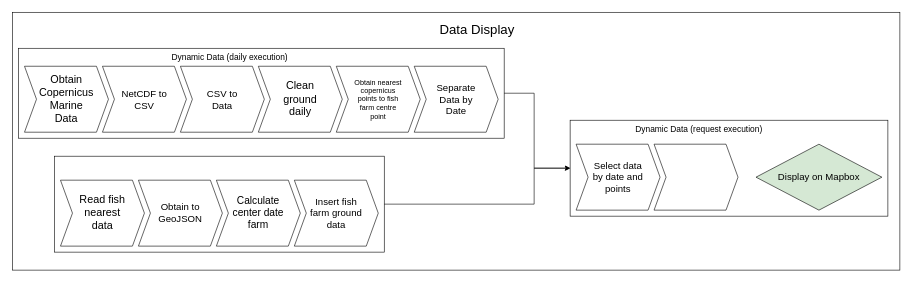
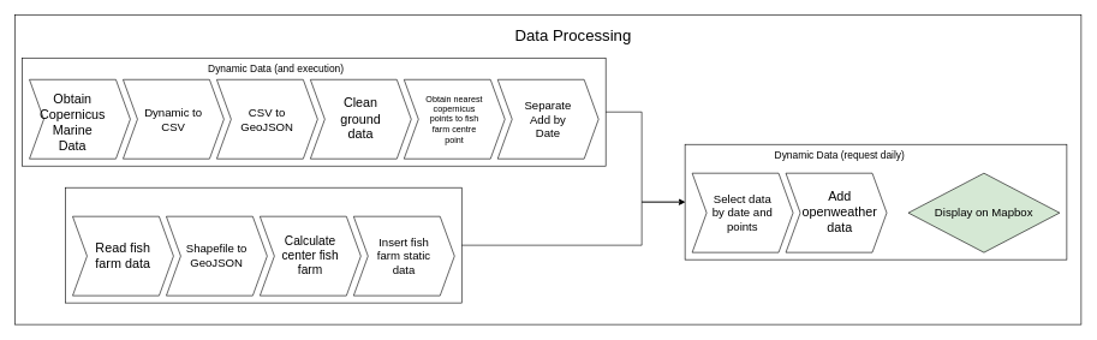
- <mxCell id="6" value="&lt;font style=&quot;font-size: 22px;&quot;&gt;Data Display&lt;/font&gt;" style="text;html=1;align=center;verticalAlign=middle;whiteSpace=wrap;rounded=0;" vertex="1" parent="1"><mxGeometry x="690" y="20" width="210" height="60" as="geometry" /></mxCell>
+ <mxCell id="6" value="&lt;font style=&quot;font-size: 22px;&quot;&gt;Data Processing&lt;/font&gt;" style="text;html=1;align=center;verticalAlign=middle;whiteSpace=wrap;rounded=0;" vertex="1" parent="1"><mxGeometry x="690" y="20" width="210" height="60" as="geometry" /></mxCell>
- <mxCell id="32" value="&lt;font style=&quot;font-size: 14px;&quot;&gt;Dynamic Data (daily execution)&lt;/font&gt;" style="text;html=1;align=center;verticalAlign=middle;whiteSpace=wrap;rounded=0;" vertex="1" parent="1"><mxGeometry x="275" y="80" width="215" height="30" as="geometry" /></mxCell>
+ <mxCell id="32" value="&lt;font style=&quot;font-size: 14px;&quot;&gt;Dynamic Data (and execution)&lt;/font&gt;" style="text;html=1;align=center;verticalAlign=middle;whiteSpace=wrap;rounded=0;" vertex="1" parent="1"><mxGeometry x="275" y="80" width="215" height="30" as="geometry" /></mxCell>
- <mxCell id="11" value="&lt;font style=&quot;font-size: 18px;&quot;&gt;Obtain Copernicus Marine Data&lt;/font&gt;" style="text;html=1;align=center;verticalAlign=middle;whiteSpace=wrap;rounded=0;" vertex="1" parent="1"><mxGeometry x="65" y="120" width="90" height="90" as="geometry" /></mxCell>
+ <mxCell id="11" value="&lt;font style=&quot;font-size: 18px;&quot;&gt;Obtain Copernicus Marine Data&lt;/font&gt;" style="text;html=1;align=center;verticalAlign=middle;whiteSpace=wrap;rounded=0;" vertex="1" parent="1"><mxGeometry x="55" y="125" width="90" height="90" as="geometry" /></mxCell>
- <mxCell id="12" value="&lt;font style=&quot;font-size: 16px;&quot;&gt;NetCDF to CSV&lt;/font&gt;" style="text;html=1;align=center;verticalAlign=middle;whiteSpace=wrap;rounded=0;" vertex="1" parent="1"><mxGeometry x="195" y="120" width="90" height="90" as="geometry" /></mxCell>
+ <mxCell id="12" value="&lt;font style=&quot;font-size: 16px;&quot;&gt;Dynamic to CSV&lt;/font&gt;" style="text;html=1;align=center;verticalAlign=middle;whiteSpace=wrap;rounded=0;" vertex="1" parent="1"><mxGeometry x="195" y="120" width="90" height="90" as="geometry" /></mxCell>
- <mxCell id="13" value="&lt;font style=&quot;font-size: 16px;&quot;&gt;CSV to Data&lt;/font&gt;" style="text;html=1;align=center;verticalAlign=middle;whiteSpace=wrap;rounded=0;" vertex="1" parent="1"><mxGeometry x="325" y="120" width="90" height="90" as="geometry" /></mxCell>
+ <mxCell id="13" value="&lt;font style=&quot;font-size: 16px;&quot;&gt;CSV to GeoJSON&lt;/font&gt;" style="text;html=1;align=center;verticalAlign=middle;whiteSpace=wrap;rounded=0;" vertex="1" parent="1"><mxGeometry x="325" y="120" width="90" height="90" as="geometry" /></mxCell>
- <mxCell id="14" value="&lt;font style=&quot;font-size: 18px;&quot;&gt;Clean ground daily&lt;/font&gt;" style="text;html=1;align=center;verticalAlign=middle;whiteSpace=wrap;rounded=0;" vertex="1" parent="1"><mxGeometry x="455" y="120" width="90" height="90" as="geometry" /></mxCell>
+ <mxCell id="14" value="&lt;font style=&quot;font-size: 18px;&quot;&gt;Clean ground data&lt;/font&gt;" style="text;html=1;align=center;verticalAlign=middle;whiteSpace=wrap;rounded=0;" vertex="1" parent="1"><mxGeometry x="455" y="120" width="90" height="90" as="geometry" /></mxCell>
- <mxCell id="22" value="&lt;font style=&quot;font-size: 16px;&quot;&gt;Separate Data by Date&lt;/font&gt;" style="text;html=1;align=center;verticalAlign=middle;whiteSpace=wrap;rounded=0;" vertex="1" parent="1"><mxGeometry x="715" y="120" width="90" height="90" as="geometry" /></mxCell>
+ <mxCell id="22" value="&lt;font style=&quot;font-size: 16px;&quot;&gt;Separate Add by Date&lt;/font&gt;" style="text;html=1;align=center;verticalAlign=middle;whiteSpace=wrap;rounded=0;" vertex="1" parent="1"><mxGeometry x="715" y="120" width="90" height="90" as="geometry" /></mxCell>
- <mxCell id="33" value="&lt;font style=&quot;font-size: 14px;&quot;&gt;Dynamic Data (request execution)&lt;/font&gt;" style="text;html=1;align=center;verticalAlign=middle;whiteSpace=wrap;rounded=0;" vertex="1" parent="1"><mxGeometry x="1050" y="200" width="230" height="30" as="geometry" /></mxCell>
+ <mxCell id="33" value="&lt;font style=&quot;font-size: 14px;&quot;&gt;Dynamic Data (request daily)&lt;/font&gt;" style="text;html=1;align=center;verticalAlign=middle;whiteSpace=wrap;rounded=0;" vertex="1" parent="1"><mxGeometry x="1050" y="200" width="230" height="30" as="geometry" /></mxCell>
+ <mxCell id="30" value="&lt;font style=&quot;font-size: 18px;&quot;&gt;Add openweather data&lt;/font&gt;" style="text;html=1;align=center;verticalAlign=middle;whiteSpace=wrap;rounded=0;" vertex="1" parent="1"><mxGeometry x="1110" y="250" width="110" height="90" as="geometry" /></mxCell>
- <mxCell id="24" value="&lt;font style=&quot;font-size: 18px;&quot;&gt;Read fish nearest data&lt;/font&gt;" style="text;html=1;align=center;verticalAlign=middle;whiteSpace=wrap;rounded=0;" vertex="1" parent="1"><mxGeometry x="125" y="310" width="90" height="90" as="geometry" /></mxCell>
+ <mxCell id="24" value="&lt;font style=&quot;font-size: 18px;&quot;&gt;Read fish farm data&lt;/font&gt;" style="text;html=1;align=center;verticalAlign=middle;whiteSpace=wrap;rounded=0;" vertex="1" parent="1"><mxGeometry x="125" y="310" width="90" height="90" as="geometry" /></mxCell>
- <mxCell id="20" value="&lt;font style=&quot;font-size: 16px;&quot;&gt;Obtain to GeoJSON&lt;/font&gt;" style="text;html=1;align=center;verticalAlign=middle;whiteSpace=wrap;rounded=0;" vertex="1" parent="1"><mxGeometry x="255" y="310" width="90" height="90" as="geometry" /></mxCell>
+ <mxCell id="20" value="&lt;font style=&quot;font-size: 16px;&quot;&gt;Shapefile to GeoJSON&lt;/font&gt;" style="text;html=1;align=center;verticalAlign=middle;whiteSpace=wrap;rounded=0;" vertex="1" parent="1"><mxGeometry x="255" y="310" width="90" height="90" as="geometry" /></mxCell>
- <mxCell id="16" value="&lt;font style=&quot;font-size: 17px;&quot;&gt;Calculate center date farm&lt;/font&gt;" style="text;html=1;align=center;verticalAlign=middle;whiteSpace=wrap;rounded=0;" vertex="1" parent="1"><mxGeometry x="385" y="310" width="90" height="90" as="geometry" /></mxCell>
+ <mxCell id="16" value="&lt;font style=&quot;font-size: 17px;&quot;&gt;Calculate center fish farm&lt;/font&gt;" style="text;html=1;align=center;verticalAlign=middle;whiteSpace=wrap;rounded=0;" vertex="1" parent="1"><mxGeometry x="385" y="310" width="90" height="90" as="geometry" /></mxCell>
- <mxCell id="18" value="&lt;font style=&quot;font-size: 16px;&quot;&gt;Insert fish farm ground data&lt;/font&gt;" style="text;html=1;align=center;verticalAlign=middle;whiteSpace=wrap;rounded=0;" vertex="1" parent="1"><mxGeometry x="515" y="310" width="90" height="90" as="geometry" /></mxCell>
+ <mxCell id="18" value="&lt;font style=&quot;font-size: 16px;&quot;&gt;Insert fish farm static data&lt;/font&gt;" style="text;html=1;align=center;verticalAlign=middle;whiteSpace=wrap;rounded=0;" vertex="1" parent="1"><mxGeometry x="515" y="310" width="90" height="90" as="geometry" /></mxCell>
